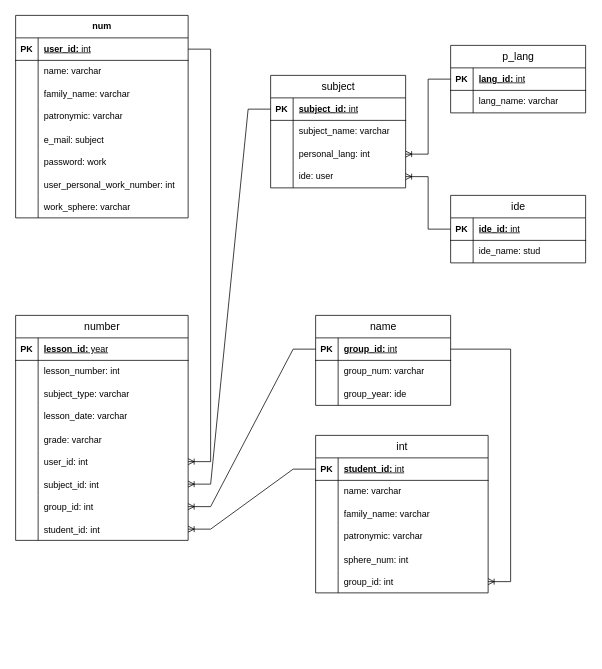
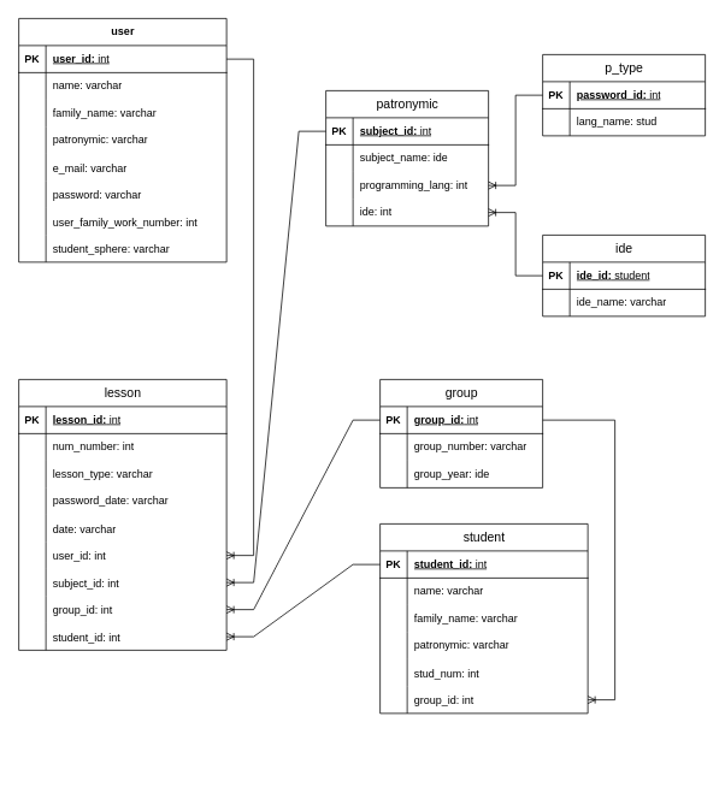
- <mxCell id="4" value="num" style="shape=table;startSize=30;container=1;collapsible=1;childLayout=tableLayout;fixedRows=1;rowLines=0;fontStyle=1;align=center;resizeLast=1;html=1;" parent="1" vertex="1"><mxGeometry x="20" y="20" width="230" height="270" as="geometry" /></mxCell>
+ <mxCell id="4" value="user" style="shape=table;startSize=30;container=1;collapsible=1;childLayout=tableLayout;fixedRows=1;rowLines=0;fontStyle=1;align=center;resizeLast=1;html=1;" parent="1" vertex="1"><mxGeometry x="20" y="20" width="230" height="270" as="geometry" /></mxCell>
- <mxCell id="42" value="&lt;span style=&quot;font-size: 14px; font-weight: 400; text-wrap: wrap;&quot;&gt;p_lang&lt;/span&gt;" style="shape=table;startSize=30;container=1;collapsible=1;childLayout=tableLayout;fixedRows=1;rowLines=0;fontStyle=1;align=center;resizeLast=1;html=1;" parent="1" vertex="1"><mxGeometry x="600" y="60" width="180" height="90" as="geometry" /></mxCell>
+ <mxCell id="42" value="&lt;span style=&quot;font-size: 14px; font-weight: 400; text-wrap: wrap;&quot;&gt;p_type&lt;/span&gt;" style="shape=table;startSize=30;container=1;collapsible=1;childLayout=tableLayout;fixedRows=1;rowLines=0;fontStyle=1;align=center;resizeLast=1;html=1;" parent="1" vertex="1"><mxGeometry x="600" y="60" width="180" height="90" as="geometry" /></mxCell>
- <mxCell id="45" value="&lt;div style=&quot;font-weight: 400; text-wrap: nowrap;&quot;&gt;&lt;div style=&quot;text-align: justify;&quot;&gt;&lt;div style=&quot;text-align: left;&quot;&gt;&lt;span style=&quot;font-weight: 700; text-wrap: wrap;&quot;&gt;lang_id:&lt;/span&gt;&amp;nbsp;int&lt;/div&gt;&lt;/div&gt;&lt;/div&gt;" style="shape=partialRectangle;connectable=0;fillColor=none;top=0;left=0;bottom=0;right=0;align=left;spacingLeft=6;fontStyle=5;overflow=hidden;whiteSpace=wrap;html=1;" parent="43" vertex="1"><mxGeometry x="30" width="150" height="30" as="geometry"><mxRectangle width="150" height="30" as="alternateBounds" /></mxGeometry></mxCell>
+ <mxCell id="45" value="&lt;div style=&quot;font-weight: 400; text-wrap: nowrap;&quot;&gt;&lt;div style=&quot;text-align: justify;&quot;&gt;&lt;div style=&quot;text-align: left;&quot;&gt;&lt;span style=&quot;font-weight: 700; text-wrap: wrap;&quot;&gt;password_id:&lt;/span&gt;&amp;nbsp;int&lt;/div&gt;&lt;/div&gt;&lt;/div&gt;" style="shape=partialRectangle;connectable=0;fillColor=none;top=0;left=0;bottom=0;right=0;align=left;spacingLeft=6;fontStyle=5;overflow=hidden;whiteSpace=wrap;html=1;" parent="43" vertex="1"><mxGeometry x="30" width="150" height="30" as="geometry"><mxRectangle width="150" height="30" as="alternateBounds" /></mxGeometry></mxCell>
- <mxCell id="29" value="&lt;span style=&quot;font-size: 14px; font-weight: 400; text-wrap: wrap;&quot;&gt;subject&lt;/span&gt;" style="shape=table;startSize=30;container=1;collapsible=1;childLayout=tableLayout;fixedRows=1;rowLines=0;fontStyle=1;align=center;resizeLast=1;html=1;" parent="1" vertex="1"><mxGeometry x="360" y="100" width="180" height="150" as="geometry" /></mxCell>
+ <mxCell id="29" value="&lt;span style=&quot;font-size: 14px; font-weight: 400; text-wrap: wrap;&quot;&gt;patronymic&lt;/span&gt;" style="shape=table;startSize=30;container=1;collapsible=1;childLayout=tableLayout;fixedRows=1;rowLines=0;fontStyle=1;align=center;resizeLast=1;html=1;" parent="1" vertex="1"><mxGeometry x="360" y="100" width="180" height="150" as="geometry" /></mxCell>
- <mxCell id="48" value="&lt;div style=&quot;text-wrap: nowrap; text-align: justify;&quot;&gt;&lt;div style=&quot;text-align: left;&quot;&gt;&lt;span style=&quot;text-align: justify;&quot;&gt;lang_name: varchar&lt;/span&gt;&lt;br&gt;&lt;/div&gt;&lt;/div&gt;" style="shape=partialRectangle;connectable=0;fillColor=none;top=0;left=0;bottom=0;right=0;align=left;spacingLeft=6;overflow=hidden;whiteSpace=wrap;html=1;" parent="46" vertex="1"><mxGeometry x="30" width="150" height="30" as="geometry"><mxRectangle width="150" height="30" as="alternateBounds" /></mxGeometry></mxCell>
+ <mxCell id="48" value="&lt;div style=&quot;text-wrap: nowrap; text-align: justify;&quot;&gt;&lt;div style=&quot;text-align: left;&quot;&gt;&lt;span style=&quot;text-align: justify;&quot;&gt;lang_name: stud&lt;/span&gt;&lt;br&gt;&lt;/div&gt;&lt;/div&gt;" style="shape=partialRectangle;connectable=0;fillColor=none;top=0;left=0;bottom=0;right=0;align=left;spacingLeft=6;overflow=hidden;whiteSpace=wrap;html=1;" parent="46" vertex="1"><mxGeometry x="30" width="150" height="30" as="geometry"><mxRectangle width="150" height="30" as="alternateBounds" /></mxGeometry></mxCell>
- <mxCell id="35" value="&lt;div style=&quot;text-wrap: nowrap; text-align: justify;&quot;&gt;&lt;div style=&quot;text-align: left;&quot;&gt;&lt;span style=&quot;text-align: center; background-color: initial;&quot;&gt;subject_name: varchar&lt;/span&gt;&lt;/div&gt;&lt;/div&gt;" style="shape=partialRectangle;connectable=0;fillColor=none;top=0;left=0;bottom=0;right=0;align=left;spacingLeft=6;overflow=hidden;whiteSpace=wrap;html=1;" parent="33" vertex="1"><mxGeometry x="30" width="150" height="30" as="geometry"><mxRectangle width="150" height="30" as="alternateBounds" /></mxGeometry></mxCell>
+ <mxCell id="35" value="&lt;div style=&quot;text-wrap: nowrap; text-align: justify;&quot;&gt;&lt;div style=&quot;text-align: left;&quot;&gt;&lt;span style=&quot;text-align: center; background-color: initial;&quot;&gt;subject_name: ide&lt;/span&gt;&lt;/div&gt;&lt;/div&gt;" style="shape=partialRectangle;connectable=0;fillColor=none;top=0;left=0;bottom=0;right=0;align=left;spacingLeft=6;overflow=hidden;whiteSpace=wrap;html=1;" parent="33" vertex="1"><mxGeometry x="30" width="150" height="30" as="geometry"><mxRectangle width="150" height="30" as="alternateBounds" /></mxGeometry></mxCell>
- <mxCell id="19" value="e_mail: subject" style="shape=partialRectangle;connectable=0;fillColor=none;top=0;left=0;bottom=0;right=0;align=left;spacingLeft=6;overflow=hidden;" parent="17" vertex="1"><mxGeometry x="30" width="200" height="30" as="geometry"><mxRectangle width="200" height="30" as="alternateBounds" /></mxGeometry></mxCell>
+ <mxCell id="19" value="e_mail: varchar" style="shape=partialRectangle;connectable=0;fillColor=none;top=0;left=0;bottom=0;right=0;align=left;spacingLeft=6;overflow=hidden;" parent="17" vertex="1"><mxGeometry x="30" width="200" height="30" as="geometry"><mxRectangle width="200" height="30" as="alternateBounds" /></mxGeometry></mxCell>
- <mxCell id="38" value="&lt;div style=&quot;text-wrap: nowrap; text-align: justify;&quot;&gt;personal_lang: int&lt;/div&gt;" style="shape=partialRectangle;connectable=0;fillColor=none;top=0;left=0;bottom=0;right=0;align=left;spacingLeft=6;overflow=hidden;whiteSpace=wrap;html=1;" parent="36" vertex="1"><mxGeometry x="30" width="150" height="30" as="geometry"><mxRectangle width="150" height="30" as="alternateBounds" /></mxGeometry></mxCell>
+ <mxCell id="38" value="&lt;div style=&quot;text-wrap: nowrap; text-align: justify;&quot;&gt;programming_lang: int&lt;/div&gt;" style="shape=partialRectangle;connectable=0;fillColor=none;top=0;left=0;bottom=0;right=0;align=left;spacingLeft=6;overflow=hidden;whiteSpace=wrap;html=1;" parent="36" vertex="1"><mxGeometry x="30" width="150" height="30" as="geometry"><mxRectangle width="150" height="30" as="alternateBounds" /></mxGeometry></mxCell>
- <mxCell id="22" value="password: work" style="shape=partialRectangle;connectable=0;fillColor=none;top=0;left=0;bottom=0;right=0;align=left;spacingLeft=6;overflow=hidden;" parent="20" vertex="1"><mxGeometry x="30" width="200" height="30" as="geometry"><mxRectangle width="200" height="30" as="alternateBounds" /></mxGeometry></mxCell>
+ <mxCell id="22" value="password: varchar" style="shape=partialRectangle;connectable=0;fillColor=none;top=0;left=0;bottom=0;right=0;align=left;spacingLeft=6;overflow=hidden;" parent="20" vertex="1"><mxGeometry x="30" width="200" height="30" as="geometry"><mxRectangle width="200" height="30" as="alternateBounds" /></mxGeometry></mxCell>
- <mxCell id="41" value="&lt;span style=&quot;text-align: justify; text-wrap: nowrap;&quot;&gt;ide: user&lt;/span&gt;" style="shape=partialRectangle;connectable=0;fillColor=none;top=0;left=0;bottom=0;right=0;align=left;spacingLeft=6;overflow=hidden;whiteSpace=wrap;html=1;" parent="39" vertex="1"><mxGeometry x="30" width="150" height="30" as="geometry"><mxRectangle width="150" height="30" as="alternateBounds" /></mxGeometry></mxCell>
+ <mxCell id="41" value="&lt;span style=&quot;text-align: justify; text-wrap: nowrap;&quot;&gt;ide: int&lt;/span&gt;" style="shape=partialRectangle;connectable=0;fillColor=none;top=0;left=0;bottom=0;right=0;align=left;spacingLeft=6;overflow=hidden;whiteSpace=wrap;html=1;" parent="39" vertex="1"><mxGeometry x="30" width="150" height="30" as="geometry"><mxRectangle width="150" height="30" as="alternateBounds" /></mxGeometry></mxCell>
- <mxCell id="25" value="user_personal_work_number: int" style="shape=partialRectangle;connectable=0;fillColor=none;top=0;left=0;bottom=0;right=0;align=left;spacingLeft=6;overflow=hidden;" parent="23" vertex="1"><mxGeometry x="30" width="200" height="30" as="geometry"><mxRectangle width="200" height="30" as="alternateBounds" /></mxGeometry></mxCell>
+ <mxCell id="25" value="user_family_work_number: int" style="shape=partialRectangle;connectable=0;fillColor=none;top=0;left=0;bottom=0;right=0;align=left;spacingLeft=6;overflow=hidden;" parent="23" vertex="1"><mxGeometry x="30" width="200" height="30" as="geometry"><mxRectangle width="200" height="30" as="alternateBounds" /></mxGeometry></mxCell>
- <mxCell id="28" value="work_sphere: varchar" style="shape=partialRectangle;connectable=0;fillColor=none;top=0;left=0;bottom=0;right=0;align=left;spacingLeft=6;overflow=hidden;" parent="26" vertex="1"><mxGeometry x="30" width="200" height="30" as="geometry"><mxRectangle width="200" height="30" as="alternateBounds" /></mxGeometry></mxCell>
+ <mxCell id="28" value="student_sphere: varchar" style="shape=partialRectangle;connectable=0;fillColor=none;top=0;left=0;bottom=0;right=0;align=left;spacingLeft=6;overflow=hidden;" parent="26" vertex="1"><mxGeometry x="30" width="200" height="30" as="geometry"><mxRectangle width="200" height="30" as="alternateBounds" /></mxGeometry></mxCell>
- <mxCell id="52" value="&lt;div style=&quot;font-weight: 400; text-wrap: nowrap;&quot;&gt;&lt;div style=&quot;text-align: justify;&quot;&gt;&lt;div style=&quot;text-align: left;&quot;&gt;&lt;span style=&quot;font-weight: 700; text-wrap: wrap;&quot;&gt;ide_id:&lt;/span&gt;&amp;nbsp;int&lt;/div&gt;&lt;/div&gt;&lt;/div&gt;" style="shape=partialRectangle;connectable=0;fillColor=none;top=0;left=0;bottom=0;right=0;align=left;spacingLeft=6;fontStyle=5;overflow=hidden;whiteSpace=wrap;html=1;" parent="50" vertex="1"><mxGeometry x="30" width="150" height="30" as="geometry"><mxRectangle width="150" height="30" as="alternateBounds" /></mxGeometry></mxCell>
+ <mxCell id="52" value="&lt;div style=&quot;font-weight: 400; text-wrap: nowrap;&quot;&gt;&lt;div style=&quot;text-align: justify;&quot;&gt;&lt;div style=&quot;text-align: left;&quot;&gt;&lt;span style=&quot;font-weight: 700; text-wrap: wrap;&quot;&gt;ide_id:&lt;/span&gt;&amp;nbsp;student&lt;/div&gt;&lt;/div&gt;&lt;/div&gt;" style="shape=partialRectangle;connectable=0;fillColor=none;top=0;left=0;bottom=0;right=0;align=left;spacingLeft=6;fontStyle=5;overflow=hidden;whiteSpace=wrap;html=1;" parent="50" vertex="1"><mxGeometry x="30" width="150" height="30" as="geometry"><mxRectangle width="150" height="30" as="alternateBounds" /></mxGeometry></mxCell>
- <mxCell id="55" value="&lt;div style=&quot;text-wrap: nowrap; text-align: justify;&quot;&gt;&lt;div style=&quot;text-align: left;&quot;&gt;&lt;span style=&quot;text-align: justify;&quot;&gt;ide_name: stud&lt;/span&gt;&lt;br&gt;&lt;/div&gt;&lt;/div&gt;" style="shape=partialRectangle;connectable=0;fillColor=none;top=0;left=0;bottom=0;right=0;align=left;spacingLeft=6;overflow=hidden;whiteSpace=wrap;html=1;" parent="53" vertex="1"><mxGeometry x="30" width="150" height="30" as="geometry"><mxRectangle width="150" height="30" as="alternateBounds" /></mxGeometry></mxCell>
+ <mxCell id="55" value="&lt;div style=&quot;text-wrap: nowrap; text-align: justify;&quot;&gt;&lt;div style=&quot;text-align: left;&quot;&gt;&lt;span style=&quot;text-align: justify;&quot;&gt;ide_name: varchar&lt;/span&gt;&lt;br&gt;&lt;/div&gt;&lt;/div&gt;" style="shape=partialRectangle;connectable=0;fillColor=none;top=0;left=0;bottom=0;right=0;align=left;spacingLeft=6;overflow=hidden;whiteSpace=wrap;html=1;" parent="53" vertex="1"><mxGeometry x="30" width="150" height="30" as="geometry"><mxRectangle width="150" height="30" as="alternateBounds" /></mxGeometry></mxCell>
- <mxCell id="85" value="&lt;span style=&quot;font-size: 14px; font-weight: 400; text-wrap: wrap;&quot;&gt;number&lt;/span&gt;" style="shape=table;startSize=30;container=1;collapsible=1;childLayout=tableLayout;fixedRows=1;rowLines=0;fontStyle=1;align=center;resizeLast=1;html=1;" parent="1" vertex="1"><mxGeometry x="20" y="420" width="230" height="300" as="geometry" /></mxCell>
+ <mxCell id="85" value="&lt;span style=&quot;font-size: 14px; font-weight: 400; text-wrap: wrap;&quot;&gt;lesson&lt;/span&gt;" style="shape=table;startSize=30;container=1;collapsible=1;childLayout=tableLayout;fixedRows=1;rowLines=0;fontStyle=1;align=center;resizeLast=1;html=1;" parent="1" vertex="1"><mxGeometry x="20" y="420" width="230" height="300" as="geometry" /></mxCell>
- <mxCell id="56" value="&lt;span style=&quot;font-size: 14px; font-weight: 400; text-wrap: wrap;&quot;&gt;name&lt;/span&gt;" style="shape=table;startSize=30;container=1;collapsible=1;childLayout=tableLayout;fixedRows=1;rowLines=0;fontStyle=1;align=center;resizeLast=1;html=1;" parent="1" vertex="1"><mxGeometry x="420" y="420" width="180" height="120" as="geometry" /></mxCell>
+ <mxCell id="56" value="&lt;span style=&quot;font-size: 14px; font-weight: 400; text-wrap: wrap;&quot;&gt;group&lt;/span&gt;" style="shape=table;startSize=30;container=1;collapsible=1;childLayout=tableLayout;fixedRows=1;rowLines=0;fontStyle=1;align=center;resizeLast=1;html=1;" parent="1" vertex="1"><mxGeometry x="420" y="420" width="180" height="120" as="geometry" /></mxCell>
- <mxCell id="88" value="&lt;div style=&quot;font-weight: 400; text-wrap: nowrap;&quot;&gt;&lt;div&gt;&lt;span style=&quot;font-weight: 700; text-wrap: wrap;&quot;&gt;lesson_id:&lt;/span&gt;&amp;nbsp;year&lt;/div&gt;&lt;/div&gt;" style="shape=partialRectangle;connectable=0;fillColor=none;top=0;left=0;bottom=0;right=0;align=left;spacingLeft=6;fontStyle=5;overflow=hidden;whiteSpace=wrap;html=1;" parent="86" vertex="1"><mxGeometry x="30" width="200" height="30" as="geometry"><mxRectangle width="200" height="30" as="alternateBounds" /></mxGeometry></mxCell>
+ <mxCell id="88" value="&lt;div style=&quot;font-weight: 400; text-wrap: nowrap;&quot;&gt;&lt;div&gt;&lt;span style=&quot;font-weight: 700; text-wrap: wrap;&quot;&gt;lesson_id:&lt;/span&gt;&amp;nbsp;int&lt;/div&gt;&lt;/div&gt;" style="shape=partialRectangle;connectable=0;fillColor=none;top=0;left=0;bottom=0;right=0;align=left;spacingLeft=6;fontStyle=5;overflow=hidden;whiteSpace=wrap;html=1;" parent="86" vertex="1"><mxGeometry x="30" width="200" height="30" as="geometry"><mxRectangle width="200" height="30" as="alternateBounds" /></mxGeometry></mxCell>
- <mxCell id="91" value="&lt;div style=&quot;text-wrap: nowrap;&quot;&gt;lesson_number: int&lt;br&gt;&lt;/div&gt;" style="shape=partialRectangle;connectable=0;fillColor=none;top=0;left=0;bottom=0;right=0;align=left;spacingLeft=6;overflow=hidden;whiteSpace=wrap;html=1;" parent="89" vertex="1"><mxGeometry x="30" width="200" height="30" as="geometry"><mxRectangle width="200" height="30" as="alternateBounds" /></mxGeometry></mxCell>
+ <mxCell id="91" value="&lt;div style=&quot;text-wrap: nowrap;&quot;&gt;num_number: int&lt;br&gt;&lt;/div&gt;" style="shape=partialRectangle;connectable=0;fillColor=none;top=0;left=0;bottom=0;right=0;align=left;spacingLeft=6;overflow=hidden;whiteSpace=wrap;html=1;" parent="89" vertex="1"><mxGeometry x="30" width="200" height="30" as="geometry"><mxRectangle width="200" height="30" as="alternateBounds" /></mxGeometry></mxCell>
- <mxCell id="62" value="&lt;div style=&quot;text-wrap: nowrap; text-align: justify;&quot;&gt;&lt;div style=&quot;text-align: left;&quot;&gt;&lt;div&gt;&lt;span style=&quot;background-color: initial;&quot;&gt;group_num: varchar&lt;/span&gt;&lt;br&gt;&lt;/div&gt;&lt;/div&gt;&lt;/div&gt;" style="shape=partialRectangle;connectable=0;fillColor=none;top=0;left=0;bottom=0;right=0;align=left;spacingLeft=6;overflow=hidden;whiteSpace=wrap;html=1;" parent="60" vertex="1"><mxGeometry x="30" width="150" height="30" as="geometry"><mxRectangle width="150" height="30" as="alternateBounds" /></mxGeometry></mxCell>
+ <mxCell id="62" value="&lt;div style=&quot;text-wrap: nowrap; text-align: justify;&quot;&gt;&lt;div style=&quot;text-align: left;&quot;&gt;&lt;div&gt;&lt;span style=&quot;background-color: initial;&quot;&gt;group_number: varchar&lt;/span&gt;&lt;br&gt;&lt;/div&gt;&lt;/div&gt;&lt;/div&gt;" style="shape=partialRectangle;connectable=0;fillColor=none;top=0;left=0;bottom=0;right=0;align=left;spacingLeft=6;overflow=hidden;whiteSpace=wrap;html=1;" parent="60" vertex="1"><mxGeometry x="30" width="150" height="30" as="geometry"><mxRectangle width="150" height="30" as="alternateBounds" /></mxGeometry></mxCell>
- <mxCell id="94" value="&lt;div style=&quot;text-wrap: nowrap;&quot;&gt;subject_type: varchar&lt;br&gt;&lt;/div&gt;" style="shape=partialRectangle;connectable=0;fillColor=none;top=0;left=0;bottom=0;right=0;align=left;spacingLeft=6;overflow=hidden;whiteSpace=wrap;html=1;" parent="92" vertex="1"><mxGeometry x="30" width="200" height="30" as="geometry"><mxRectangle width="200" height="30" as="alternateBounds" /></mxGeometry></mxCell>
+ <mxCell id="94" value="&lt;div style=&quot;text-wrap: nowrap;&quot;&gt;lesson_type: varchar&lt;br&gt;&lt;/div&gt;" style="shape=partialRectangle;connectable=0;fillColor=none;top=0;left=0;bottom=0;right=0;align=left;spacingLeft=6;overflow=hidden;whiteSpace=wrap;html=1;" parent="92" vertex="1"><mxGeometry x="30" width="200" height="30" as="geometry"><mxRectangle width="200" height="30" as="alternateBounds" /></mxGeometry></mxCell>
- <mxCell id="97" value="&lt;div style=&quot;text-wrap: nowrap;&quot;&gt;lesson_date: varchar&lt;br&gt;&lt;/div&gt;" style="shape=partialRectangle;connectable=0;fillColor=none;top=0;left=0;bottom=0;right=0;align=left;spacingLeft=6;overflow=hidden;whiteSpace=wrap;html=1;" parent="95" vertex="1"><mxGeometry x="30" width="200" height="30" as="geometry"><mxRectangle width="200" height="30" as="alternateBounds" /></mxGeometry></mxCell>
+ <mxCell id="97" value="&lt;div style=&quot;text-wrap: nowrap;&quot;&gt;password_date: varchar&lt;br&gt;&lt;/div&gt;" style="shape=partialRectangle;connectable=0;fillColor=none;top=0;left=0;bottom=0;right=0;align=left;spacingLeft=6;overflow=hidden;whiteSpace=wrap;html=1;" parent="95" vertex="1"><mxGeometry x="30" width="200" height="30" as="geometry"><mxRectangle width="200" height="30" as="alternateBounds" /></mxGeometry></mxCell>
- <mxCell id="100" value="grade: varchar" style="shape=partialRectangle;connectable=0;fillColor=none;top=0;left=0;bottom=0;right=0;align=left;spacingLeft=6;overflow=hidden;" parent="98" vertex="1"><mxGeometry x="30" width="200" height="30" as="geometry"><mxRectangle width="200" height="30" as="alternateBounds" /></mxGeometry></mxCell>
+ <mxCell id="100" value="date: varchar" style="shape=partialRectangle;connectable=0;fillColor=none;top=0;left=0;bottom=0;right=0;align=left;spacingLeft=6;overflow=hidden;" parent="98" vertex="1"><mxGeometry x="30" width="200" height="30" as="geometry"><mxRectangle width="200" height="30" as="alternateBounds" /></mxGeometry></mxCell>
- <mxCell id="66" value="&lt;span style=&quot;font-size: 14px; font-weight: 400; text-wrap: wrap;&quot;&gt;int&lt;/span&gt;" style="shape=table;startSize=30;container=1;collapsible=1;childLayout=tableLayout;fixedRows=1;rowLines=0;fontStyle=1;align=center;resizeLast=1;html=1;" parent="1" vertex="1"><mxGeometry x="420" y="580" width="230" height="210" as="geometry" /></mxCell>
+ <mxCell id="66" value="&lt;span style=&quot;font-size: 14px; font-weight: 400; text-wrap: wrap;&quot;&gt;student&lt;/span&gt;" style="shape=table;startSize=30;container=1;collapsible=1;childLayout=tableLayout;fixedRows=1;rowLines=0;fontStyle=1;align=center;resizeLast=1;html=1;" parent="1" vertex="1"><mxGeometry x="420" y="580" width="230" height="210" as="geometry" /></mxCell>
- <mxCell id="81" value="sphere_num: int" style="shape=partialRectangle;connectable=0;fillColor=none;top=0;left=0;bottom=0;right=0;align=left;spacingLeft=6;overflow=hidden;" parent="79" vertex="1"><mxGeometry x="30" width="200" height="30" as="geometry"><mxRectangle width="200" height="30" as="alternateBounds" /></mxGeometry></mxCell>
+ <mxCell id="81" value="stud_num: int" style="shape=partialRectangle;connectable=0;fillColor=none;top=0;left=0;bottom=0;right=0;align=left;spacingLeft=6;overflow=hidden;" parent="79" vertex="1"><mxGeometry x="30" width="200" height="30" as="geometry"><mxRectangle width="200" height="30" as="alternateBounds" /></mxGeometry></mxCell>
